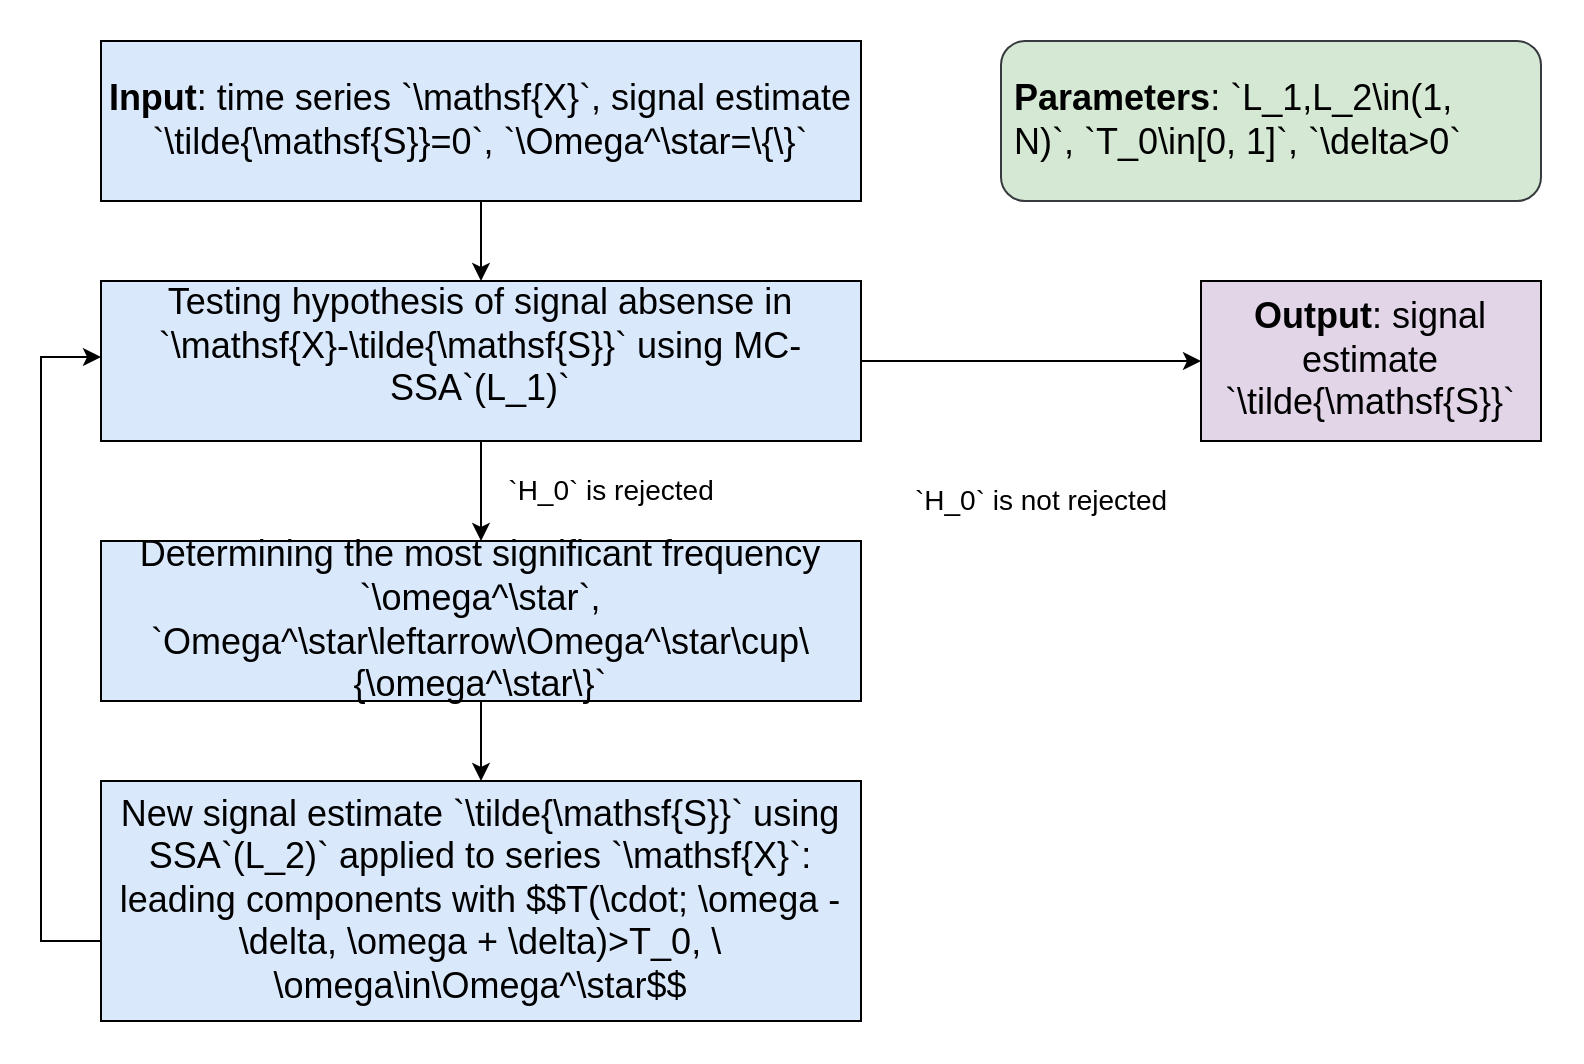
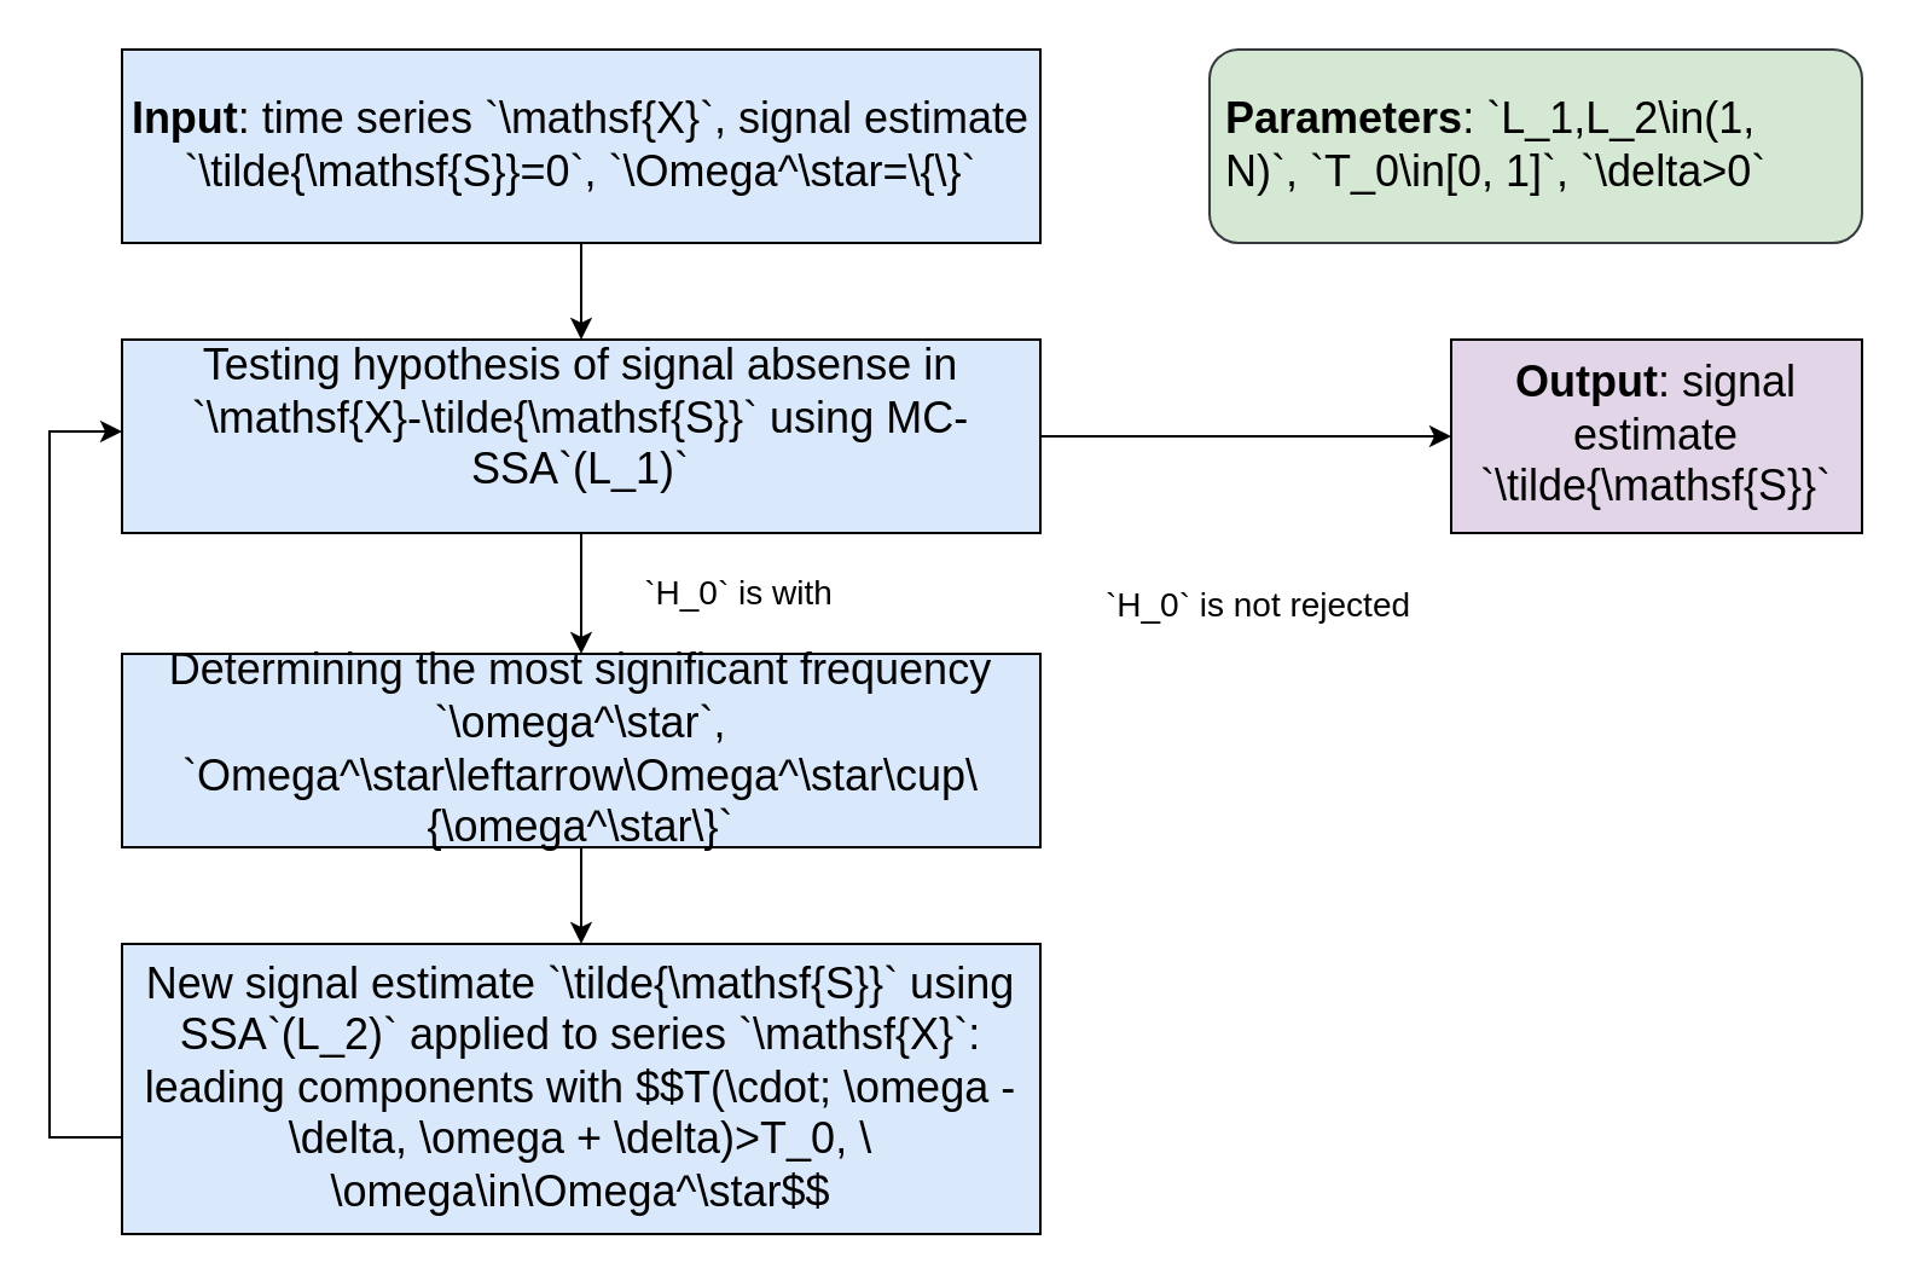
- <mxCell id="11" value="&lt;font style=&quot;font-size: 14px;&quot;&gt;`H_0` is rejected&lt;/font&gt;" style="text;html=1;align=center;verticalAlign=middle;resizable=0;points=[];autosize=1;strokeColor=none;fillColor=none;" parent="1" vertex="1"><mxGeometry x="240" y="230" width="130" height="30" as="geometry" /></mxCell>
+ <mxCell id="11" value="&lt;font style=&quot;font-size: 14px;&quot;&gt;`H_0` is with&lt;/font&gt;" style="text;html=1;align=center;verticalAlign=middle;resizable=0;points=[];autosize=1;strokeColor=none;fillColor=none;" parent="1" vertex="1"><mxGeometry x="240" y="230" width="130" height="30" as="geometry" /></mxCell>
